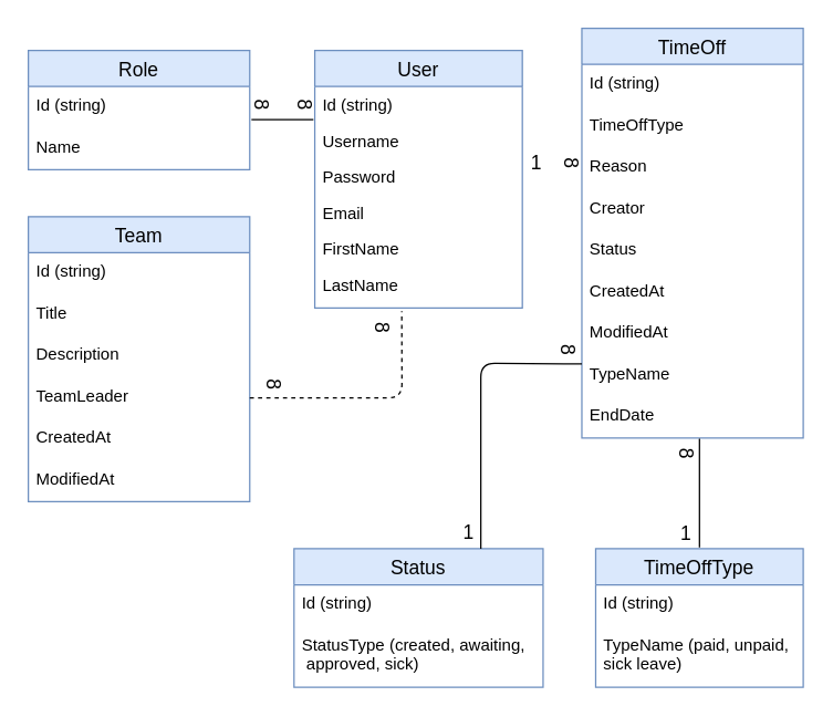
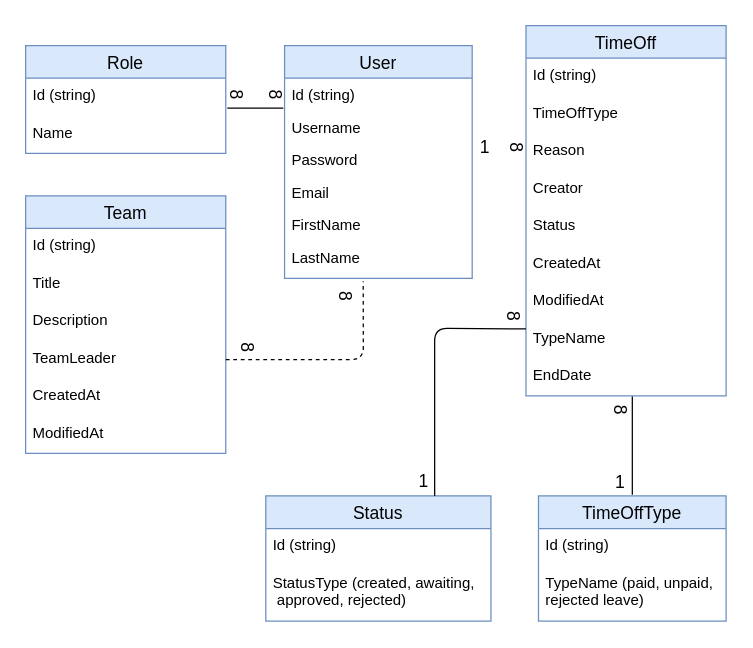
- <mxCell id="31" value="StatusType (created, awaiting,&#10; approved, sick)" style="text;strokeColor=none;fillColor=none;spacingLeft=4;spacingRight=4;overflow=hidden;rotatable=0;points=[[0,0.5],[1,0.5]];portConstraint=eastwest;fontSize=12;" vertex="1" parent="29"><mxGeometry y="56" width="180" height="44" as="geometry" /></mxCell>
+ <mxCell id="31" value="StatusType (created, awaiting,&#10; approved, rejected)" style="text;strokeColor=none;fillColor=none;spacingLeft=4;spacingRight=4;overflow=hidden;rotatable=0;points=[[0,0.5],[1,0.5]];portConstraint=eastwest;fontSize=12;" vertex="1" parent="29"><mxGeometry y="56" width="180" height="44" as="geometry" /></mxCell>
- <mxCell id="34" value="TypeName (paid, unpaid, &#10;sick leave)" style="text;strokeColor=none;fillColor=none;spacingLeft=4;spacingRight=4;overflow=hidden;rotatable=0;points=[[0,0.5],[1,0.5]];portConstraint=eastwest;fontSize=12;" vertex="1" parent="32"><mxGeometry y="56" width="150" height="44" as="geometry" /></mxCell>
+ <mxCell id="34" value="TypeName (paid, unpaid, &#10;rejected leave)" style="text;strokeColor=none;fillColor=none;spacingLeft=4;spacingRight=4;overflow=hidden;rotatable=0;points=[[0,0.5],[1,0.5]];portConstraint=eastwest;fontSize=12;" vertex="1" parent="32"><mxGeometry y="56" width="150" height="44" as="geometry" /></mxCell>
